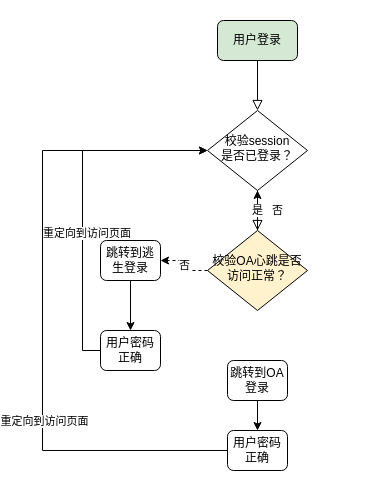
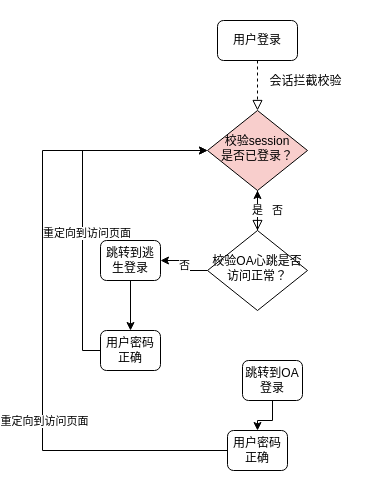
- <mxCell id="3" value="用户登录" style="rounded=1;whiteSpace=wrap;html=1;fontSize=12;glass=0;strokeWidth=1;shadow=0;fillColor=#d5e8d4;" parent="1" vertex="1"><mxGeometry x="195" y="20" width="80" height="40" as="geometry" /></mxCell>
+ <mxCell id="3" value="用户登录" style="rounded=1;whiteSpace=wrap;html=1;fontSize=12;glass=0;strokeWidth=1;shadow=0;" parent="1" vertex="1"><mxGeometry x="195" y="20" width="80" height="40" as="geometry" /></mxCell>
- <mxCell id="2" value="" style="rounded=0;html=1;jettySize=auto;orthogonalLoop=1;fontSize=11;endArrow=block;endFill=0;endSize=8;strokeWidth=1;shadow=0;labelBackgroundColor=none;edgeStyle=orthogonalEdgeStyle;" parent="1" source="3" target="5" edge="1"><mxGeometry relative="1" as="geometry" /></mxCell>
+ <mxCell id="2" value="" style="rounded=0;html=1;jettySize=auto;orthogonalLoop=1;fontSize=11;endArrow=block;endFill=0;endSize=8;strokeWidth=1;shadow=0;labelBackgroundColor=none;edgeStyle=orthogonalEdgeStyle;dashed=1;" parent="1" source="3" target="5" edge="1"><mxGeometry relative="1" as="geometry" /></mxCell>
+ <mxCell id="6" value="会话拦截校验" style="text;html=1;align=center;verticalAlign=middle;resizable=0;points=[];autosize=1;strokeColor=none;fillColor=none;" vertex="1" parent="1"><mxGeometry x="238" y="71" width="90" height="20" as="geometry" /></mxCell>
- <mxCell id="5" value="校验session&lt;br&gt;是否已登录？" style="rhombus;whiteSpace=wrap;html=1;shadow=0;fontFamily=Helvetica;fontSize=12;align=center;strokeWidth=1;spacing=6;spacingTop=-4;" parent="1" vertex="1"><mxGeometry x="185" y="110" width="100" height="80" as="geometry" /></mxCell>
+ <mxCell id="5" value="校验session&lt;br&gt;是否已登录？" style="rhombus;whiteSpace=wrap;html=1;shadow=0;fontFamily=Helvetica;fontSize=12;align=center;strokeWidth=1;spacing=6;spacingTop=-4;fillColor=#f8cecc;" parent="1" vertex="1"><mxGeometry x="185" y="110" width="100" height="80" as="geometry" /></mxCell>
- <mxCell id="8" value="否" style="edgeStyle=orthogonalEdgeStyle;rounded=0;orthogonalLoop=1;jettySize=auto;html=1;entryX=1;entryY=0.5;entryDx=0;entryDy=0;dashed=1;" edge="1" parent="1" source="9" target="13"><mxGeometry relative="1" as="geometry" /></mxCell>
+ <mxCell id="8" value="否" style="edgeStyle=orthogonalEdgeStyle;rounded=0;orthogonalLoop=1;jettySize=auto;html=1;entryX=1;entryY=0.5;entryDx=0;entryDy=0;" edge="1" parent="1" source="9" target="13"><mxGeometry relative="1" as="geometry" /></mxCell>
- <mxCell id="9" value="校验OA心跳是否访问正常？" style="rhombus;whiteSpace=wrap;html=1;shadow=0;fontFamily=Helvetica;fontSize=12;align=center;strokeWidth=1;spacing=6;spacingTop=-4;fillColor=#fff2cc;" vertex="1" parent="1"><mxGeometry x="185" y="230" width="100" height="80" as="geometry" /></mxCell>
+ <mxCell id="9" value="校验OA心跳是否访问正常？" style="rhombus;whiteSpace=wrap;html=1;shadow=0;fontFamily=Helvetica;fontSize=12;align=center;strokeWidth=1;spacing=6;spacingTop=-4;" vertex="1" parent="1"><mxGeometry x="185" y="230" width="100" height="80" as="geometry" /></mxCell>
- <mxCell id="11" value="跳转到OA登录" style="rounded=1;whiteSpace=wrap;html=1;fontSize=12;glass=0;strokeWidth=1;shadow=0;" vertex="1" parent="1"><mxGeometry x="205" y="360" width="60" height="40" as="geometry" /></mxCell>
+ <mxCell id="11" value="跳转到OA登录" style="rounded=1;whiteSpace=wrap;html=1;fontSize=12;glass=0;strokeWidth=1;shadow=0;" vertex="1" parent="1"><mxGeometry x="220" y="360" width="60" height="40" as="geometry" /></mxCell>
